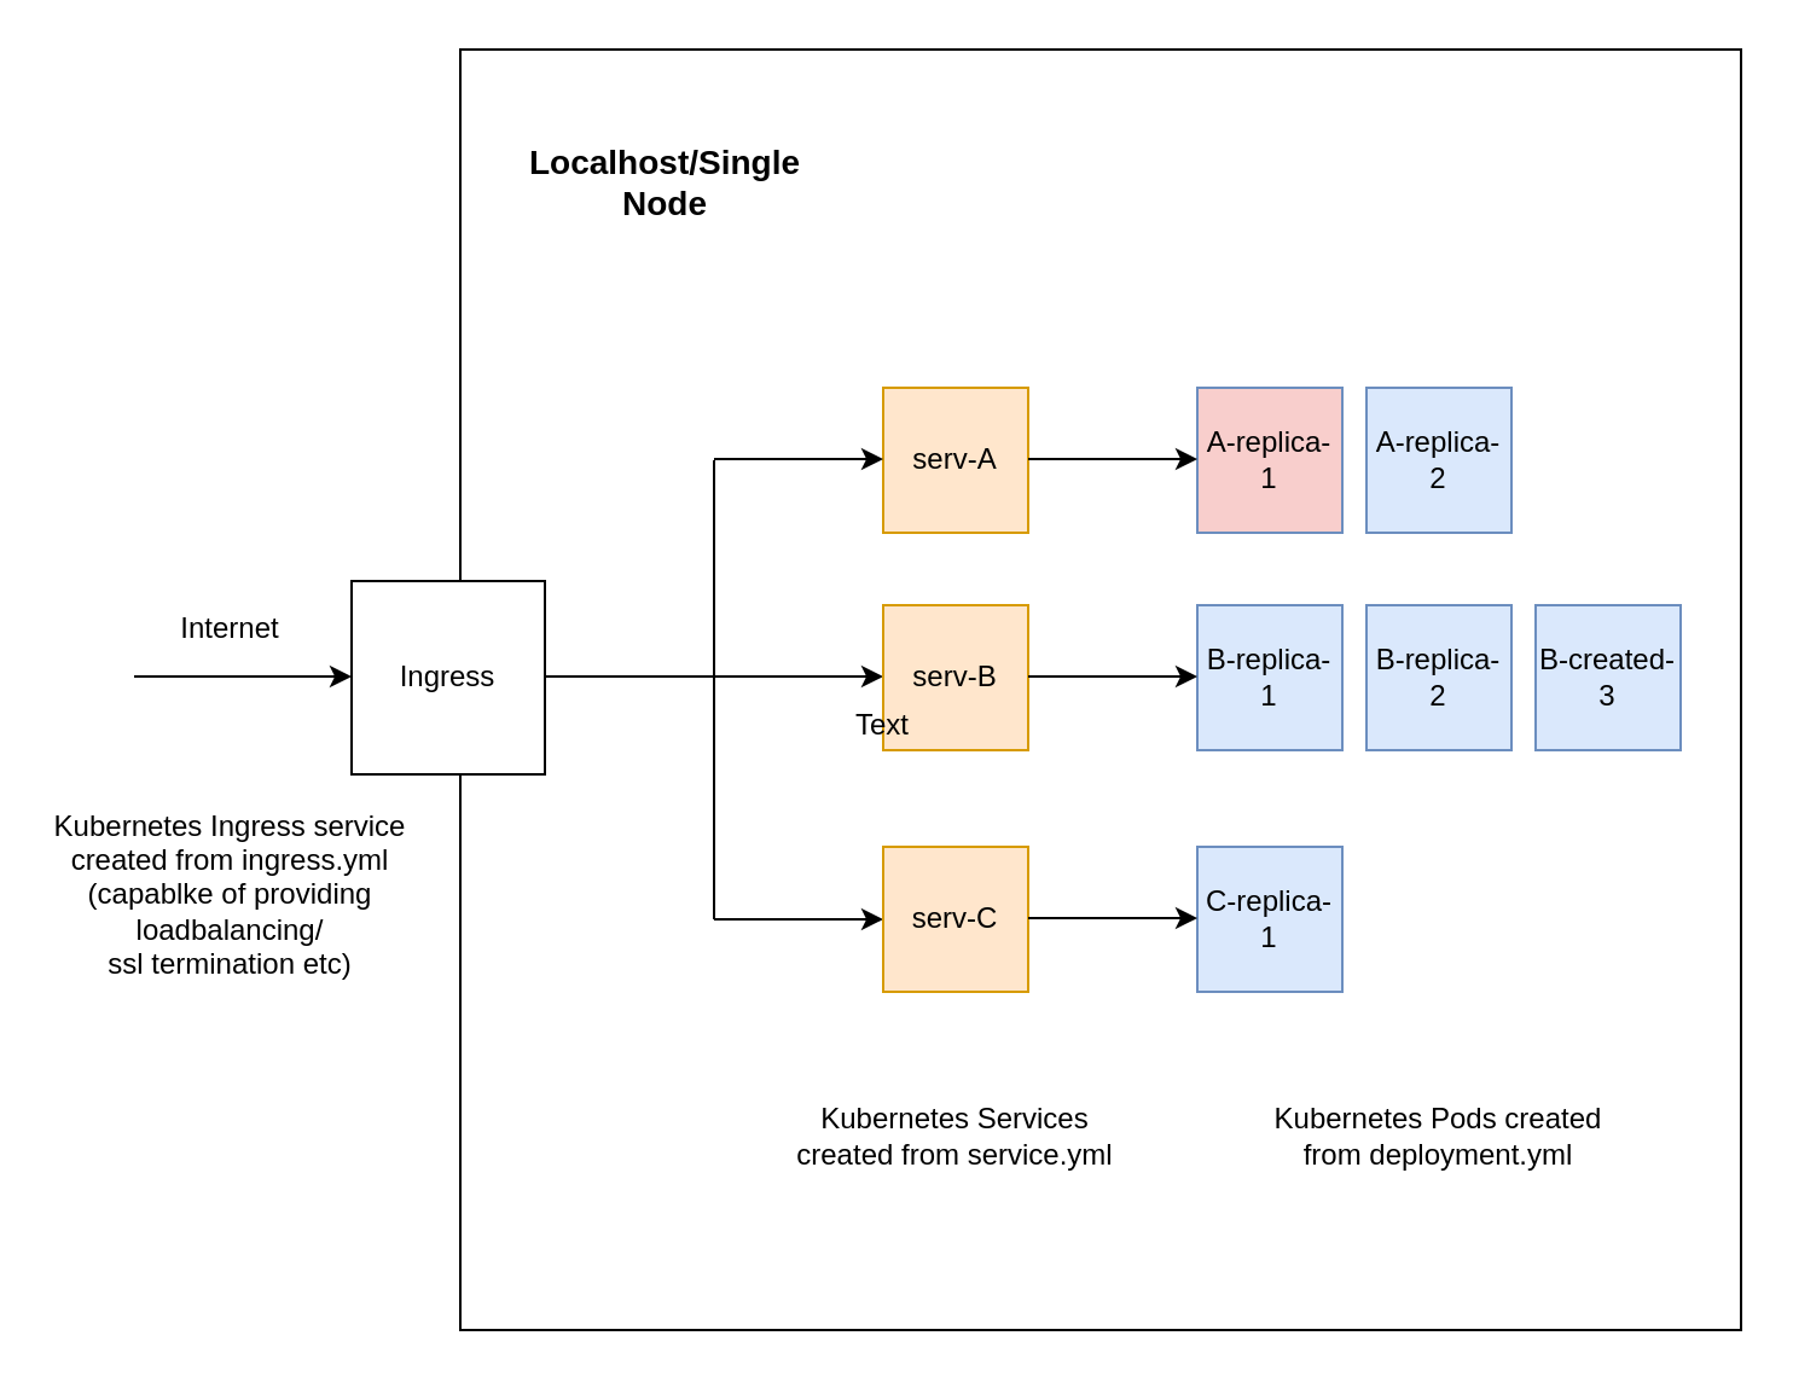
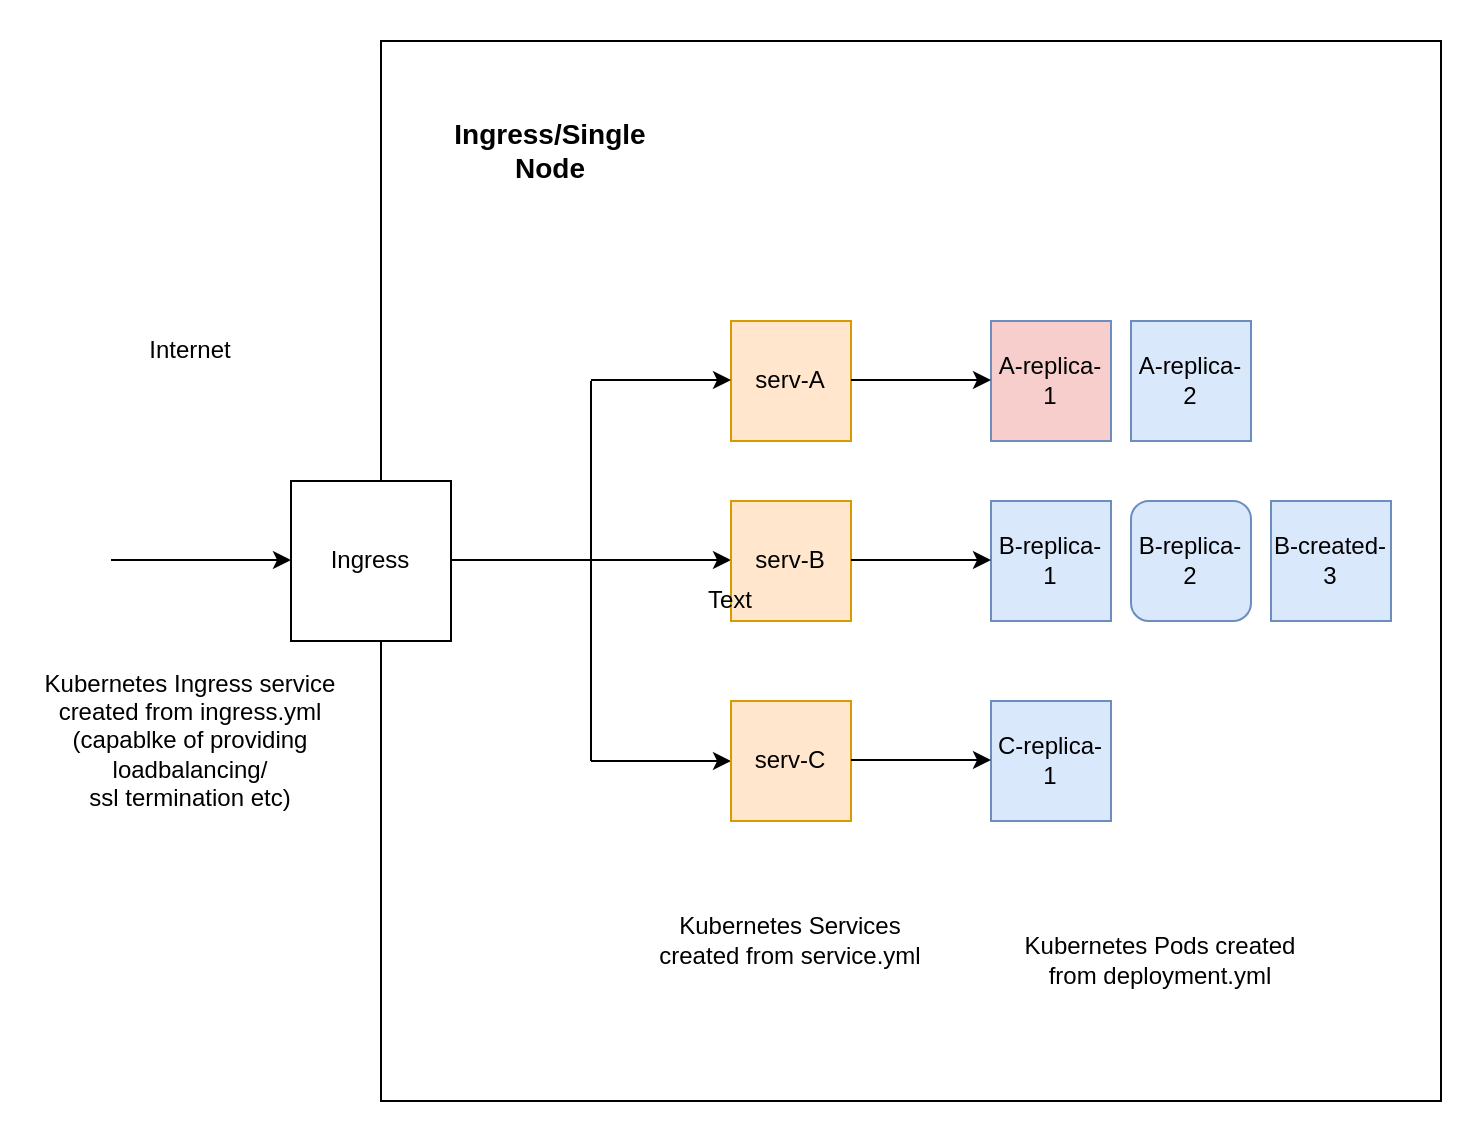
- <mxCell id="25" value="Localhost/Single Node" style="text;html=1;strokeColor=none;fillColor=none;align=center;verticalAlign=middle;whiteSpace=wrap;rounded=0;fontStyle=1;fontSize=14;" vertex="1" parent="1"><mxGeometry x="215" y="40" width="120" height="70" as="geometry" /></mxCell>
+ <mxCell id="25" value="Ingress/Single Node" style="text;html=1;strokeColor=none;fillColor=none;align=center;verticalAlign=middle;whiteSpace=wrap;rounded=0;fontStyle=1;fontSize=14;" vertex="1" parent="1"><mxGeometry x="215" y="40" width="120" height="70" as="geometry" /></mxCell>
- <mxCell id="3" value="Internet" style="text;html=1;strokeColor=none;fillColor=none;align=center;verticalAlign=middle;whiteSpace=wrap;rounded=0;" vertex="1" parent="1"><mxGeometry x="75" y="250" width="40" height="20" as="geometry" /></mxCell>
+ <mxCell id="3" value="Internet" style="text;html=1;strokeColor=none;fillColor=none;align=center;verticalAlign=middle;whiteSpace=wrap;rounded=0;" vertex="1" parent="1"><mxGeometry x="75" y="165" width="40" height="20" as="geometry" /></mxCell>
- <mxCell id="16" value="B-replica-2" style="whiteSpace=wrap;html=1;aspect=fixed;fillColor=#dae8fc;strokeColor=#6c8ebf;" vertex="1" parent="1"><mxGeometry x="565" y="250" width="60" height="60" as="geometry" /></mxCell>
+ <mxCell id="16" value="B-replica-2" style="whiteSpace=wrap;html=1;aspect=fixed;fillColor=#dae8fc;strokeColor=#6c8ebf;rounded=1;" vertex="1" parent="1"><mxGeometry x="565" y="250" width="60" height="60" as="geometry" /></mxCell>
- <mxCell id="22" value="Kubernetes Pods created from deployment.yml" style="text;html=1;strokeColor=none;fillColor=none;align=center;verticalAlign=middle;whiteSpace=wrap;rounded=0;" vertex="1" parent="1"><mxGeometry x="520" y="430" width="150" height="80" as="geometry" /></mxCell>
+ <mxCell id="22" value="Kubernetes Pods created from deployment.yml" style="text;html=1;strokeColor=none;fillColor=none;align=center;verticalAlign=middle;whiteSpace=wrap;rounded=0;" vertex="1" parent="1"><mxGeometry x="505" y="440" width="150" height="80" as="geometry" /></mxCell>
